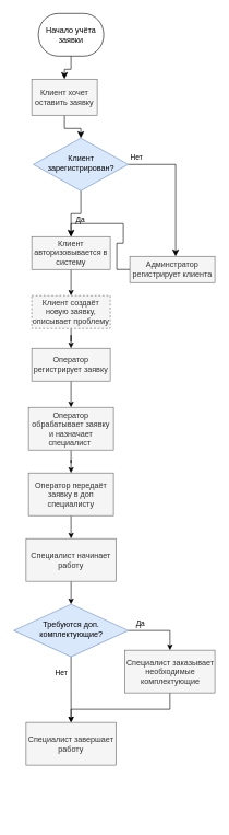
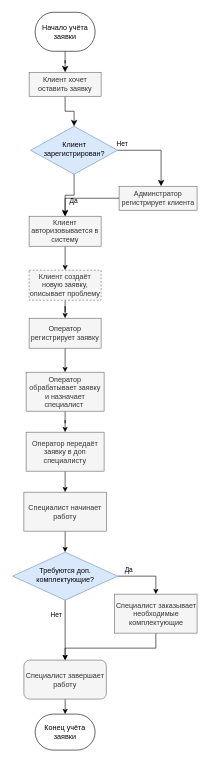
- <mxCell id="3" value="Клиент хочет оставить заявку" style="rounded=0;whiteSpace=wrap;html=1;fontSize=12;glass=0;strokeWidth=1;shadow=0;fillColor=#f5f5f5;fontColor=#333333;strokeColor=#666666;" parent="1" vertex="1"><mxGeometry x="48" y="120" width="100" height="55" as="geometry" /></mxCell>
+ <mxCell id="3" value="Клиент хочет оставить заявку" style="rounded=0;whiteSpace=wrap;html=1;fontSize=12;glass=0;strokeWidth=1;shadow=0;fillColor=#f5f5f5;fontColor=#333333;strokeColor=#666666;" parent="1" vertex="1"><mxGeometry x="48" y="120" width="120" height="40" as="geometry" /></mxCell>
- <mxCell id="8" value="Админстратор регистрирует клиента" style="rounded=0;whiteSpace=wrap;html=1;fontSize=12;glass=0;strokeWidth=1;shadow=0;fillColor=#f5f5f5;strokeColor=#666666;fontColor=#333333;" parent="1" vertex="1"><mxGeometry x="198" y="390" width="130" height="40" as="geometry" /></mxCell>
+ <mxCell id="8" value="Админстратор регистрирует клиента" style="rounded=0;whiteSpace=wrap;html=1;fontSize=12;glass=0;strokeWidth=1;shadow=0;fillColor=#f5f5f5;strokeColor=#666666;fontColor=#333333;" parent="1" vertex="1"><mxGeometry x="198" y="310" width="130" height="40" as="geometry" /></mxCell>
- <mxCell id="30" value="Специалист завершает работу" style="rounded=0;whiteSpace=wrap;html=1;fontSize=12;glass=0;strokeWidth=1;shadow=0;fillColor=#f5f5f5;strokeColor=#666666;fontColor=#333333;" parent="1" vertex="1"><mxGeometry x="39.25" y="1100" width="137.5" height="65" as="geometry" /></mxCell>
+ <mxCell id="30" value="Специалист завершает работу" style="whiteSpace=wrap;html=1;fontSize=12;glass=0;strokeWidth=1;shadow=0;fillColor=#f5f5f5;strokeColor=#666666;fontColor=#333333;rounded=1;" parent="1" vertex="1"><mxGeometry x="39.25" y="1100" width="137.5" height="65" as="geometry" /></mxCell>
+ <mxCell id="29" style="edgeStyle=orthogonalEdgeStyle;rounded=0;orthogonalLoop=1;jettySize=auto;html=1;" parent="1" source="30" target="10" edge="1"><mxGeometry relative="1" as="geometry" /></mxCell>
+ <mxCell id="10" value="Конец учёта заявки" style="strokeWidth=1;html=1;shape=mxgraph.flowchart.terminator;whiteSpace=wrap;" parent="1" vertex="1"><mxGeometry x="58" y="1190" width="100" height="60" as="geometry" /></mxCell>
